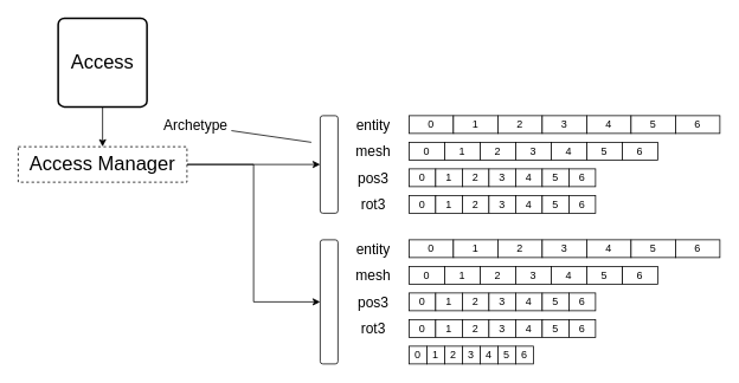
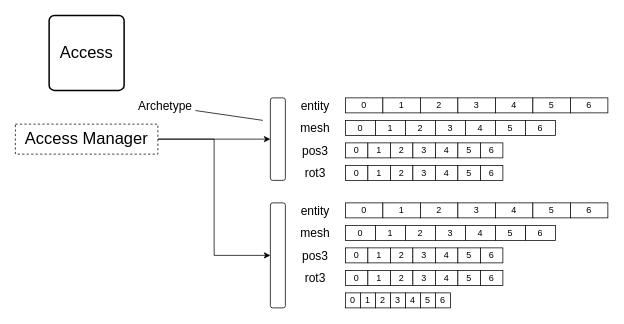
- <mxCell id="52" style="edgeStyle=orthogonalEdgeStyle;rounded=0;orthogonalLoop=1;jettySize=auto;html=1;exitX=0.5;exitY=1;exitDx=0;exitDy=0;entryX=0.5;entryY=0;entryDx=0;entryDy=0;fontSize=22;" parent="1" source="53" target="50" edge="1"><mxGeometry relative="1" as="geometry" /></mxCell>
